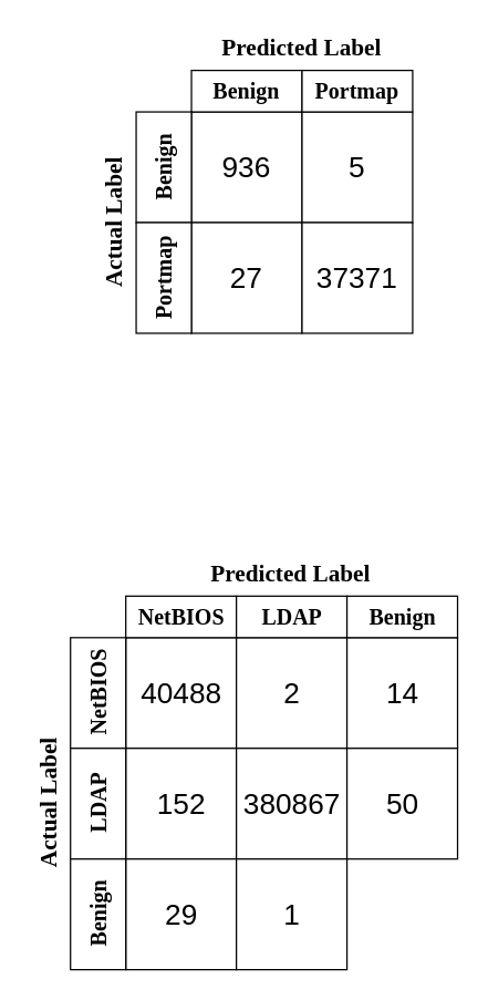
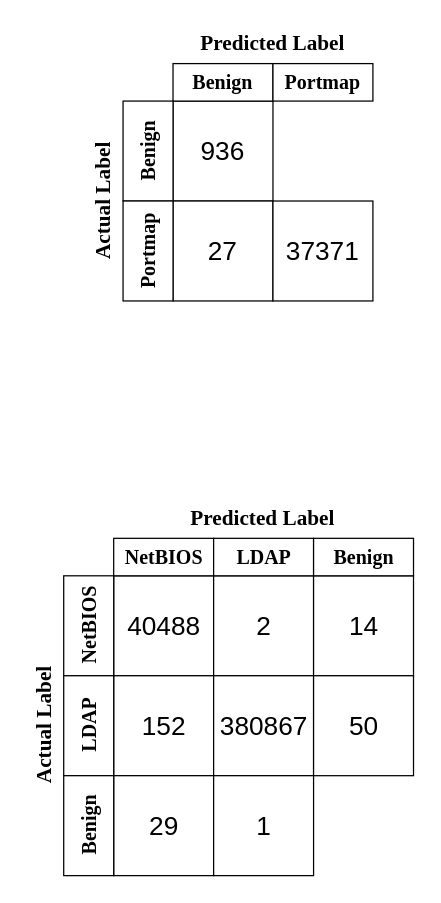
- <mxCell id="3" value="&lt;font style=&quot;font-size: 21px&quot;&gt;5&lt;/font&gt;" style="whiteSpace=wrap;html=1;aspect=fixed;" vertex="1" parent="1"><mxGeometry x="218" y="80" width="80" height="80" as="geometry" /></mxCell>
